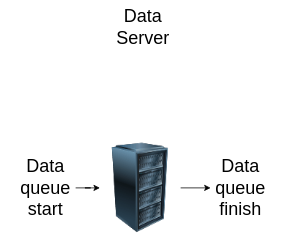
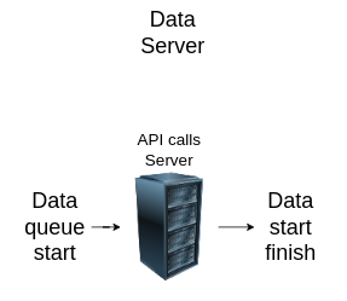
+ <mxCell id="2" value="&lt;font style=&quot;font-size: 18px;&quot;&gt;API calls Server&lt;/font&gt;" style="text;html=1;strokeColor=none;fillColor=none;align=center;verticalAlign=middle;whiteSpace=wrap;rounded=0;" parent="1" vertex="1"><mxGeometry x="146.2" y="150" width="80" height="30" as="geometry" /></mxCell>
- <mxCell id="8" value="&lt;font style=&quot;font-size: 24px;&quot;&gt;Data queue finish&lt;br&gt;&lt;/font&gt;" style="text;html=1;strokeColor=none;fillColor=none;align=center;verticalAlign=middle;whiteSpace=wrap;rounded=0;" parent="1" vertex="1"><mxGeometry x="280" y="235" width="80" height="30" as="geometry" /></mxCell>
+ <mxCell id="8" value="&lt;font style=&quot;font-size: 24px;&quot;&gt;Data start finish&lt;br&gt;&lt;/font&gt;" style="text;html=1;strokeColor=none;fillColor=none;align=center;verticalAlign=middle;whiteSpace=wrap;rounded=0;" parent="1" vertex="1"><mxGeometry x="280" y="235" width="80" height="30" as="geometry" /></mxCell>
